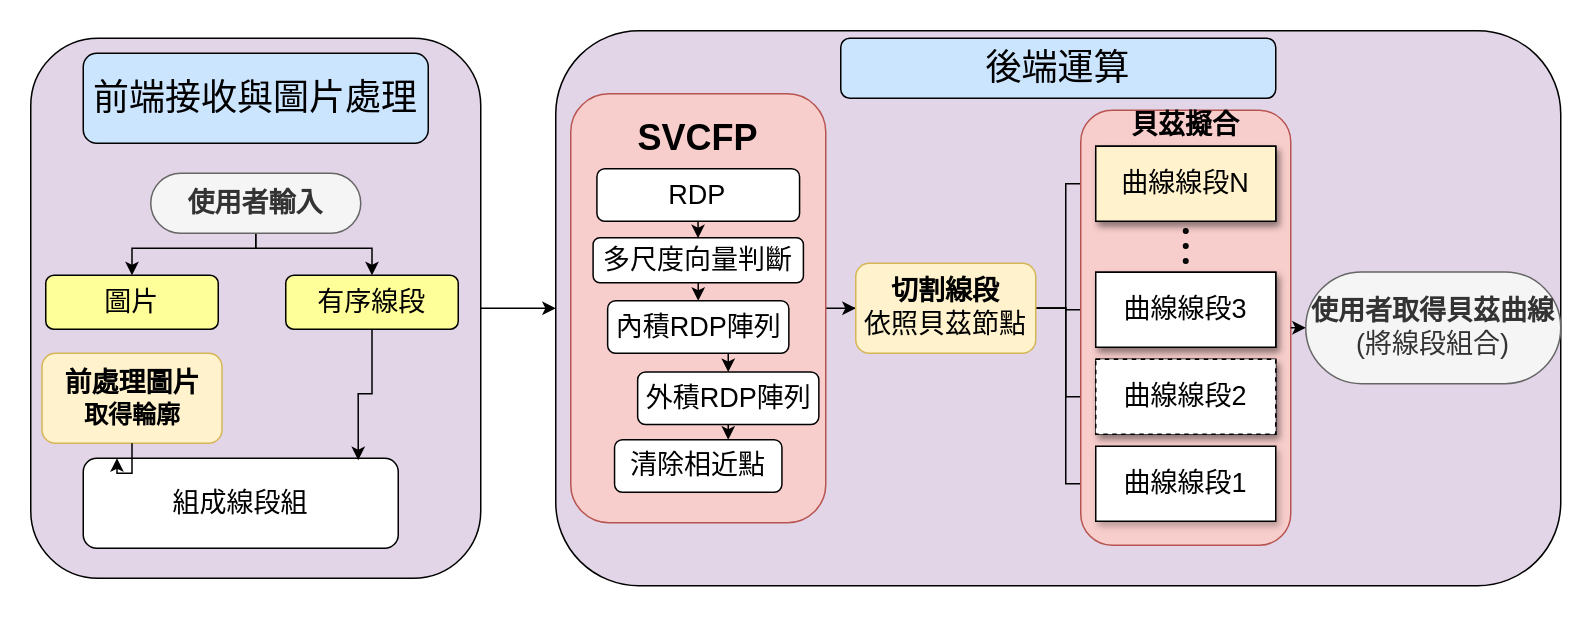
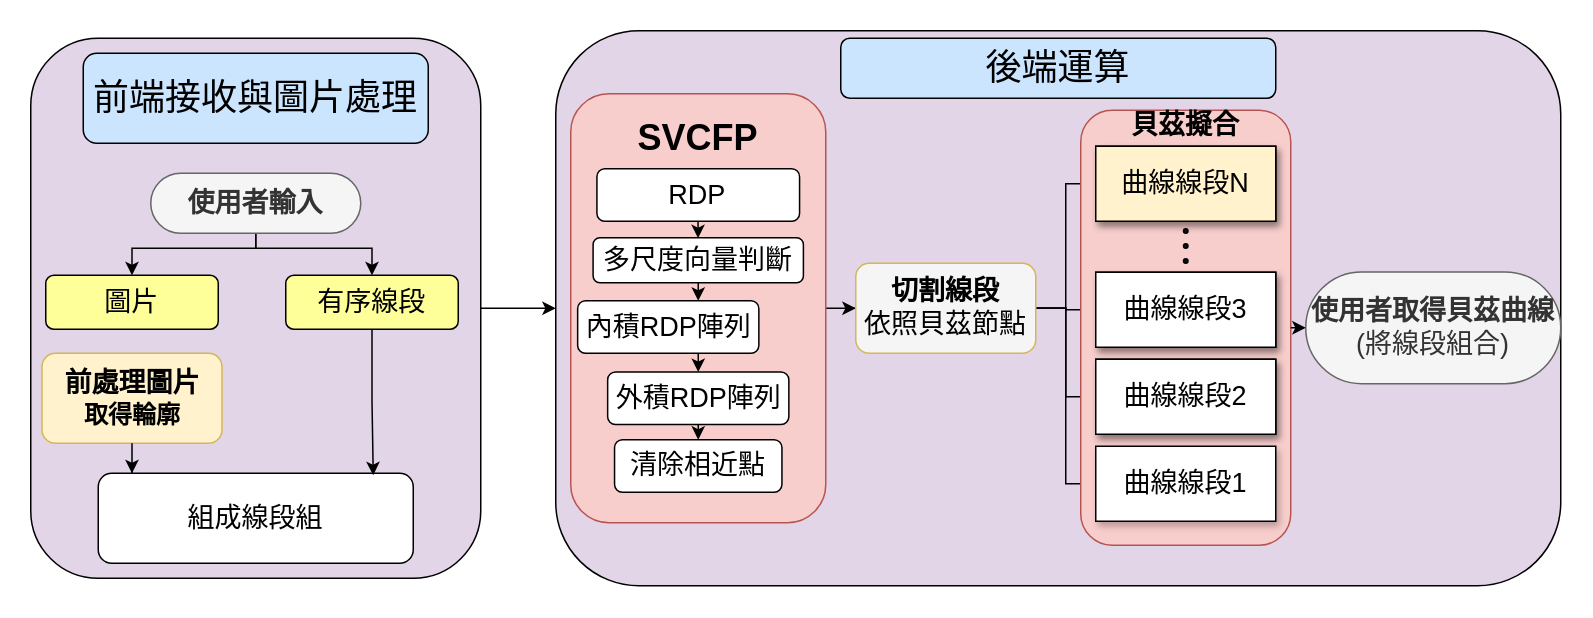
- <mxCell id="14" value="&lt;font style=&quot;font-size: 18px;&quot;&gt;&lt;b style=&quot;&quot;&gt;切割線段&lt;br style=&quot;&quot;&gt;&lt;/b&gt;依照貝茲節點&lt;/font&gt;" style="rounded=1;whiteSpace=wrap;html=1;fillColor=#fff2cc;strokeColor=#d6b656;fontSize=15;" parent="1" vertex="1"><mxGeometry x="570" y="175" width="120" height="60" as="geometry" /></mxCell>
+ <mxCell id="14" value="&lt;font style=&quot;font-size: 18px;&quot;&gt;&lt;b style=&quot;&quot;&gt;切割線段&lt;br style=&quot;&quot;&gt;&lt;/b&gt;依照貝茲節點&lt;/font&gt;" style="rounded=1;whiteSpace=wrap;html=1;fillColor=#f5f5f5;strokeColor=#d6b656;fontSize=15;" parent="1" vertex="1"><mxGeometry x="570" y="175" width="120" height="60" as="geometry" /></mxCell>
- <mxCell id="40" value="&lt;font style=&quot;font-size: 18px;&quot;&gt;內積RDP陣列&lt;/font&gt;" style="rounded=1;whiteSpace=wrap;html=1;movable=1;resizable=1;rotatable=1;deletable=1;editable=1;locked=0;connectable=1;" parent="1" vertex="1"><mxGeometry x="404.6" y="200" width="120.8" height="35" as="geometry" /></mxCell>
+ <mxCell id="40" value="&lt;font style=&quot;font-size: 18px;&quot;&gt;內積RDP陣列&lt;/font&gt;" style="rounded=1;whiteSpace=wrap;html=1;movable=1;resizable=1;rotatable=1;deletable=1;editable=1;locked=0;connectable=1;" parent="1" vertex="1"><mxGeometry x="384.6" y="200" width="120.8" height="35" as="geometry" /></mxCell>
- <mxCell id="29" value="&lt;font style=&quot;font-size: 18px;&quot;&gt;曲線線段2&lt;/font&gt;" style="rounded=0;whiteSpace=wrap;html=1;shadow=1;fontSize=15;dashed=1;" parent="17" vertex="1"><mxGeometry x="10" y="166" width="120" height="50" as="geometry" /></mxCell>
+ <mxCell id="29" value="&lt;font style=&quot;font-size: 18px;&quot;&gt;曲線線段2&lt;/font&gt;" style="rounded=0;whiteSpace=wrap;html=1;shadow=1;fontSize=15;" parent="17" vertex="1"><mxGeometry x="10" y="166" width="120" height="50" as="geometry" /></mxCell>
- <mxCell id="38" value="&lt;font style=&quot;font-size: 18px;&quot;&gt;外積RDP陣列&lt;/font&gt;" style="rounded=1;whiteSpace=wrap;html=1;movable=1;resizable=1;rotatable=1;deletable=1;editable=1;locked=0;connectable=1;" parent="1" vertex="1"><mxGeometry x="424.6" y="247.5" width="120.8" height="35" as="geometry" /></mxCell>
+ <mxCell id="38" value="&lt;font style=&quot;font-size: 18px;&quot;&gt;外積RDP陣列&lt;/font&gt;" style="rounded=1;whiteSpace=wrap;html=1;movable=1;resizable=1;rotatable=1;deletable=1;editable=1;locked=0;connectable=1;" parent="1" vertex="1"><mxGeometry x="404.6" y="247.5" width="120.8" height="35" as="geometry" /></mxCell>
- <mxCell id="33" value="&lt;font style=&quot;font-size: 18px;&quot;&gt;組成線段組&lt;/font&gt;" style="rounded=1;whiteSpace=wrap;html=1;" parent="1" vertex="1"><mxGeometry x="55" y="305" width="210" height="60" as="geometry" /></mxCell>
+ <mxCell id="33" value="&lt;font style=&quot;font-size: 18px;&quot;&gt;組成線段組&lt;/font&gt;" style="rounded=1;whiteSpace=wrap;html=1;" parent="1" vertex="1"><mxGeometry x="65" y="315" width="210" height="60" as="geometry" /></mxCell>
